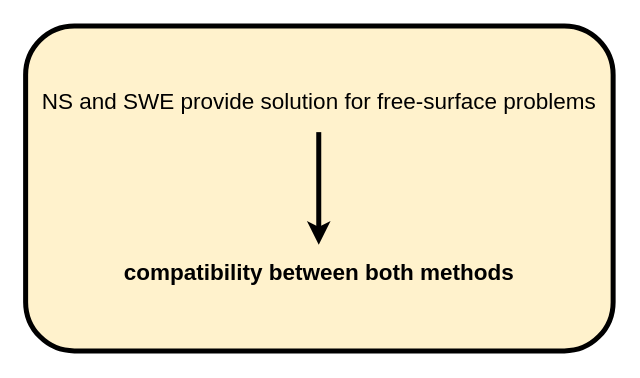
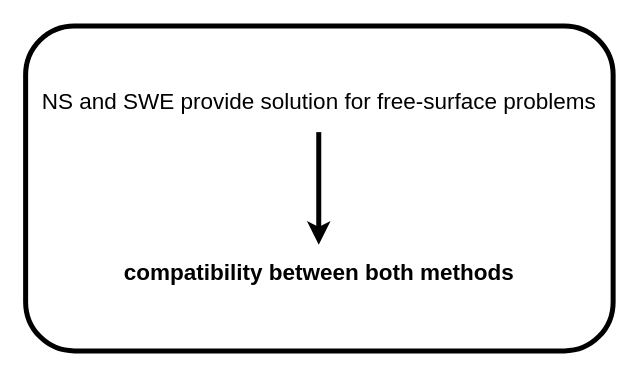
- <mxCell id="2" value="&lt;font style=&quot;font-size: 18px&quot;&gt;NS and SWE provide solution for free-surface problems&lt;br&gt;&lt;/font&gt;&lt;br&gt;&lt;br&gt;&lt;br&gt;&lt;br&gt;&lt;br&gt;&lt;br&gt;&lt;br&gt;&lt;br&gt;&lt;b&gt;&lt;font style=&quot;font-size: 18px&quot;&gt;compatibility between both methods&lt;/font&gt;&lt;/b&gt;" style="rounded=1;whiteSpace=wrap;html=1;strokeWidth=4;connectable=0;fillColor=#fff2cc;" vertex="1" parent="1"><mxGeometry x="20" y="20" width="470" height="260" as="geometry" /></mxCell>
+ <mxCell id="2" value="&lt;font style=&quot;font-size: 18px&quot;&gt;NS and SWE provide solution for free-surface problems&lt;br&gt;&lt;/font&gt;&lt;br&gt;&lt;br&gt;&lt;br&gt;&lt;br&gt;&lt;br&gt;&lt;br&gt;&lt;br&gt;&lt;br&gt;&lt;b&gt;&lt;font style=&quot;font-size: 18px&quot;&gt;compatibility between both methods&lt;/font&gt;&lt;/b&gt;" style="rounded=1;whiteSpace=wrap;html=1;strokeWidth=4;connectable=0;" vertex="1" parent="1"><mxGeometry x="20" y="20" width="470" height="260" as="geometry" /></mxCell>
